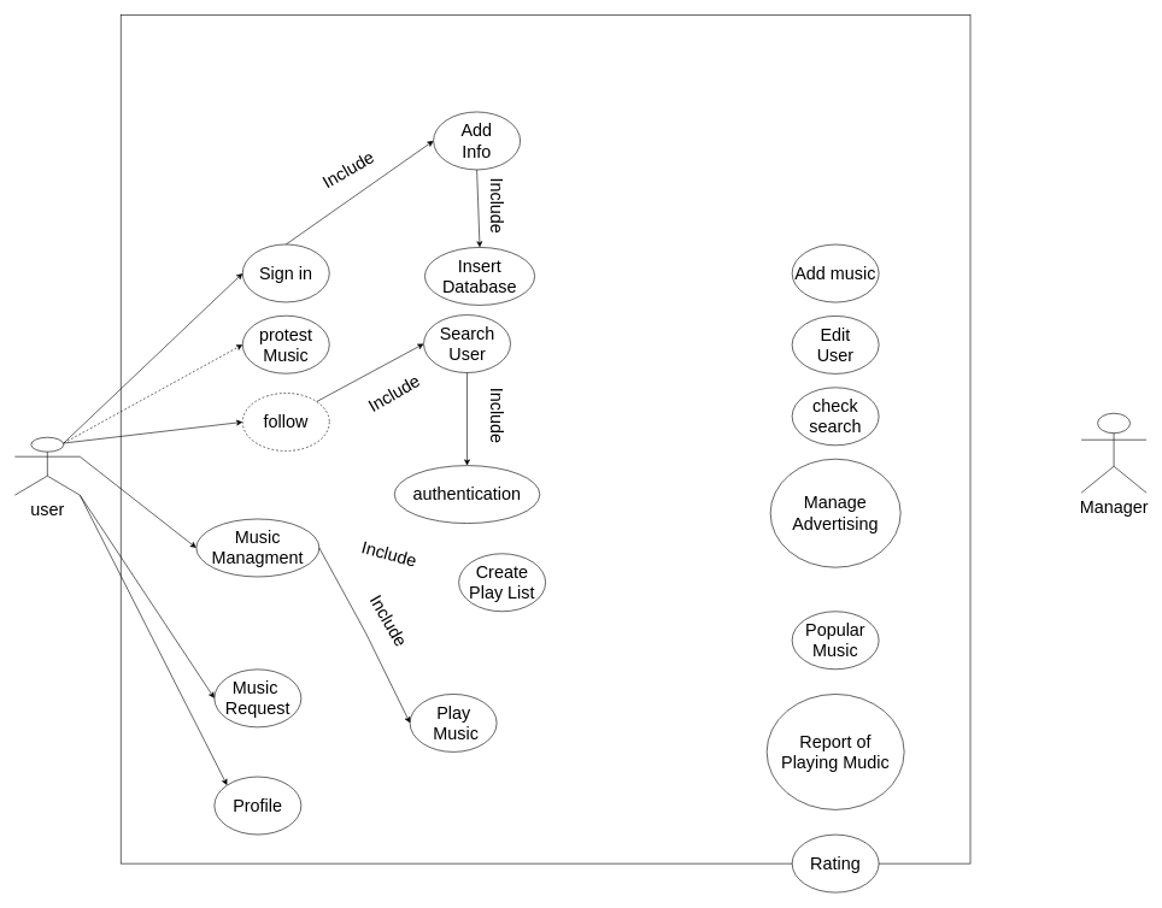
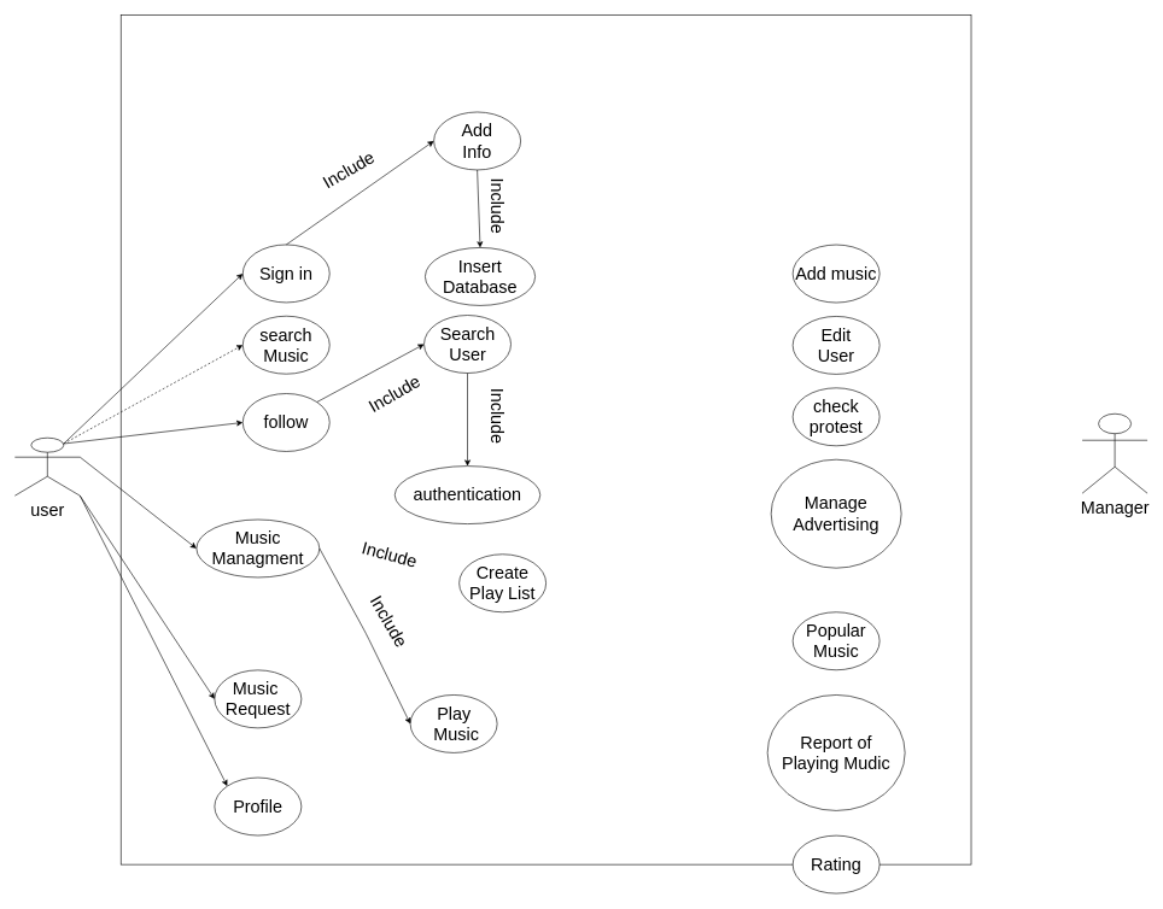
- <mxCell id="6" value="&lt;font style=&quot;font-size: 24px&quot;&gt;protest&lt;br&gt;Music&lt;br&gt;&lt;/font&gt;" style="ellipse;whiteSpace=wrap;html=1;" parent="1" vertex="1"><mxGeometry x="335" y="436.643" width="120" height="80" as="geometry" /></mxCell>
+ <mxCell id="6" value="&lt;font style=&quot;font-size: 24px&quot;&gt;search&lt;br&gt;Music&lt;br&gt;&lt;/font&gt;" style="ellipse;whiteSpace=wrap;html=1;" parent="1" vertex="1"><mxGeometry x="335" y="436.643" width="120" height="80" as="geometry" /></mxCell>
- <mxCell id="13" value="&lt;font style=&quot;font-size: 24px&quot;&gt;check&lt;br&gt;search&lt;br&gt;&lt;/font&gt;" style="ellipse;whiteSpace=wrap;html=1;" parent="1" vertex="1"><mxGeometry x="1095" y="536" width="120" height="80" as="geometry" /></mxCell>
+ <mxCell id="13" value="&lt;font style=&quot;font-size: 24px&quot;&gt;check&lt;br&gt;protest&lt;br&gt;&lt;/font&gt;" style="ellipse;whiteSpace=wrap;html=1;" parent="1" vertex="1"><mxGeometry x="1095" y="536" width="120" height="80" as="geometry" /></mxCell>
- <mxCell id="7" value="&lt;font style=&quot;font-size: 24px&quot;&gt;follow&lt;/font&gt;" style="ellipse;whiteSpace=wrap;html=1;dashed=1;" parent="1" vertex="1"><mxGeometry x="335" y="543.786" width="120" height="80" as="geometry" /></mxCell>
+ <mxCell id="7" value="&lt;font style=&quot;font-size: 24px&quot;&gt;follow&lt;/font&gt;" style="ellipse;whiteSpace=wrap;html=1;" parent="1" vertex="1"><mxGeometry x="335" y="543.786" width="120" height="80" as="geometry" /></mxCell>
